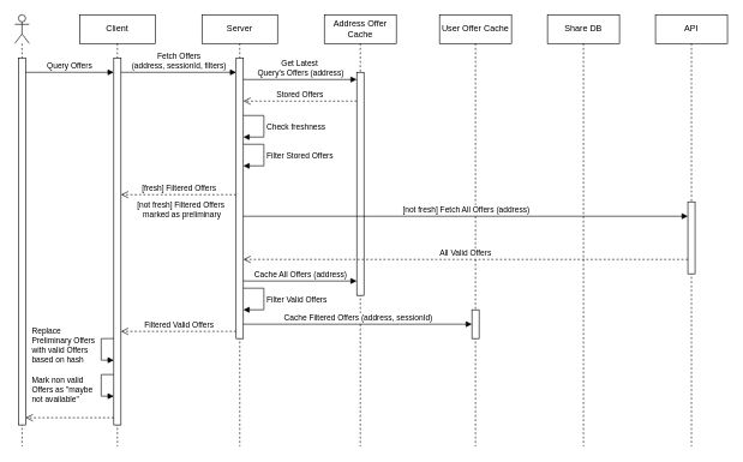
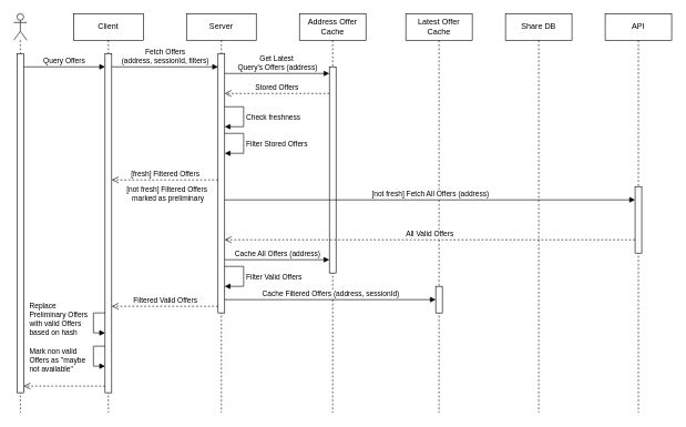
- <mxCell id="5" value="User Offer Cache" style="shape=umlLifeline;perimeter=lifelinePerimeter;whiteSpace=wrap;html=1;container=1;dropTarget=0;collapsible=0;recursiveResize=0;outlineConnect=0;portConstraint=eastwest;newEdgeStyle={&quot;curved&quot;:0,&quot;rounded&quot;:0};" vertex="1" parent="1"><mxGeometry x="610" y="20" width="100" height="600" as="geometry" /></mxCell>
+ <mxCell id="5" value="Latest Offer Cache" style="shape=umlLifeline;perimeter=lifelinePerimeter;whiteSpace=wrap;html=1;container=1;dropTarget=0;collapsible=0;recursiveResize=0;outlineConnect=0;portConstraint=eastwest;newEdgeStyle={&quot;curved&quot;:0,&quot;rounded&quot;:0};" vertex="1" parent="1"><mxGeometry x="610" y="20" width="100" height="600" as="geometry" /></mxCell>
